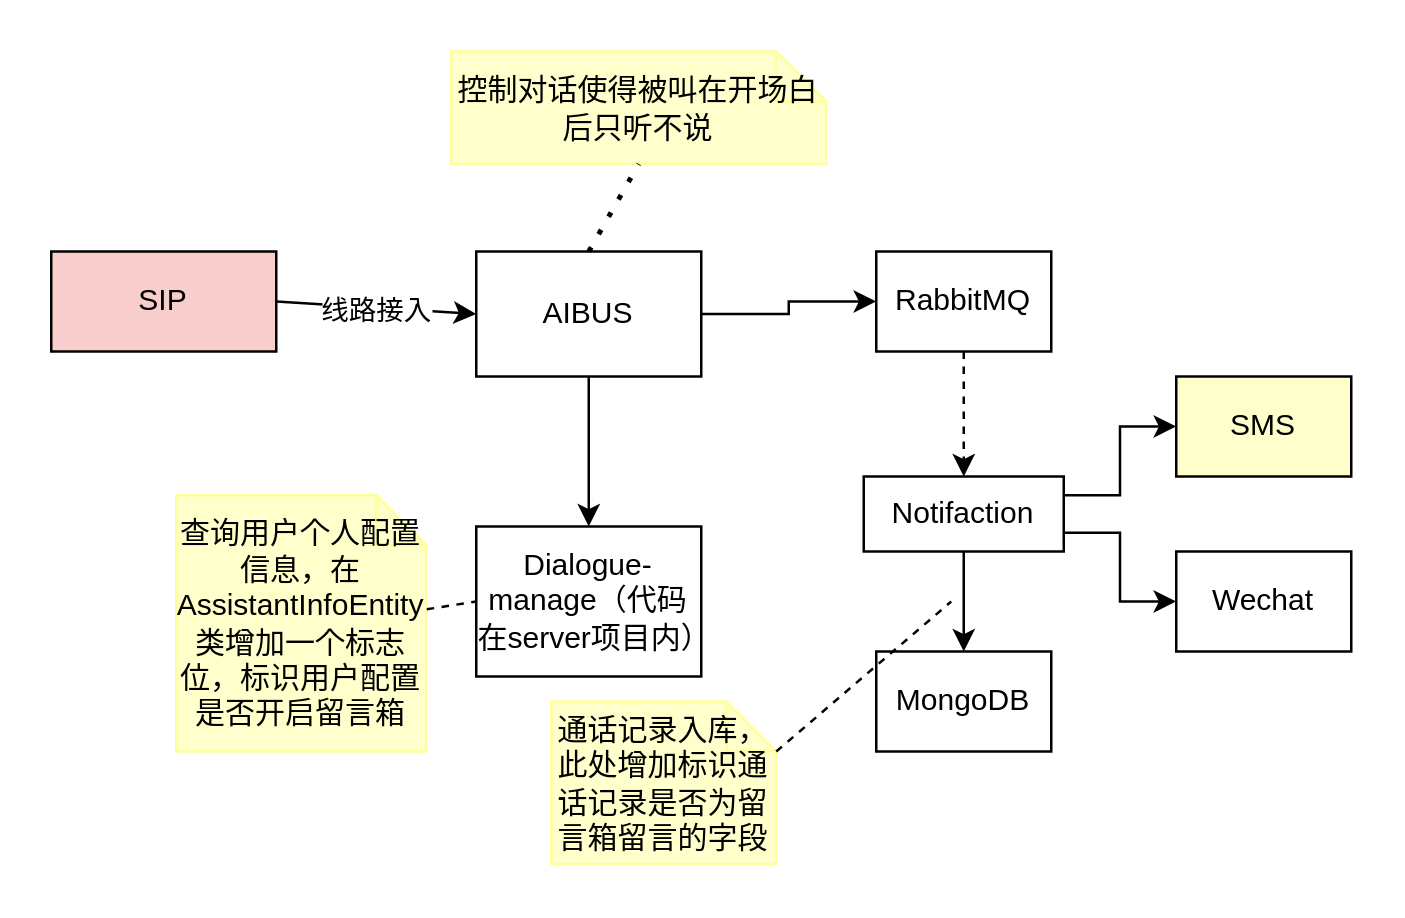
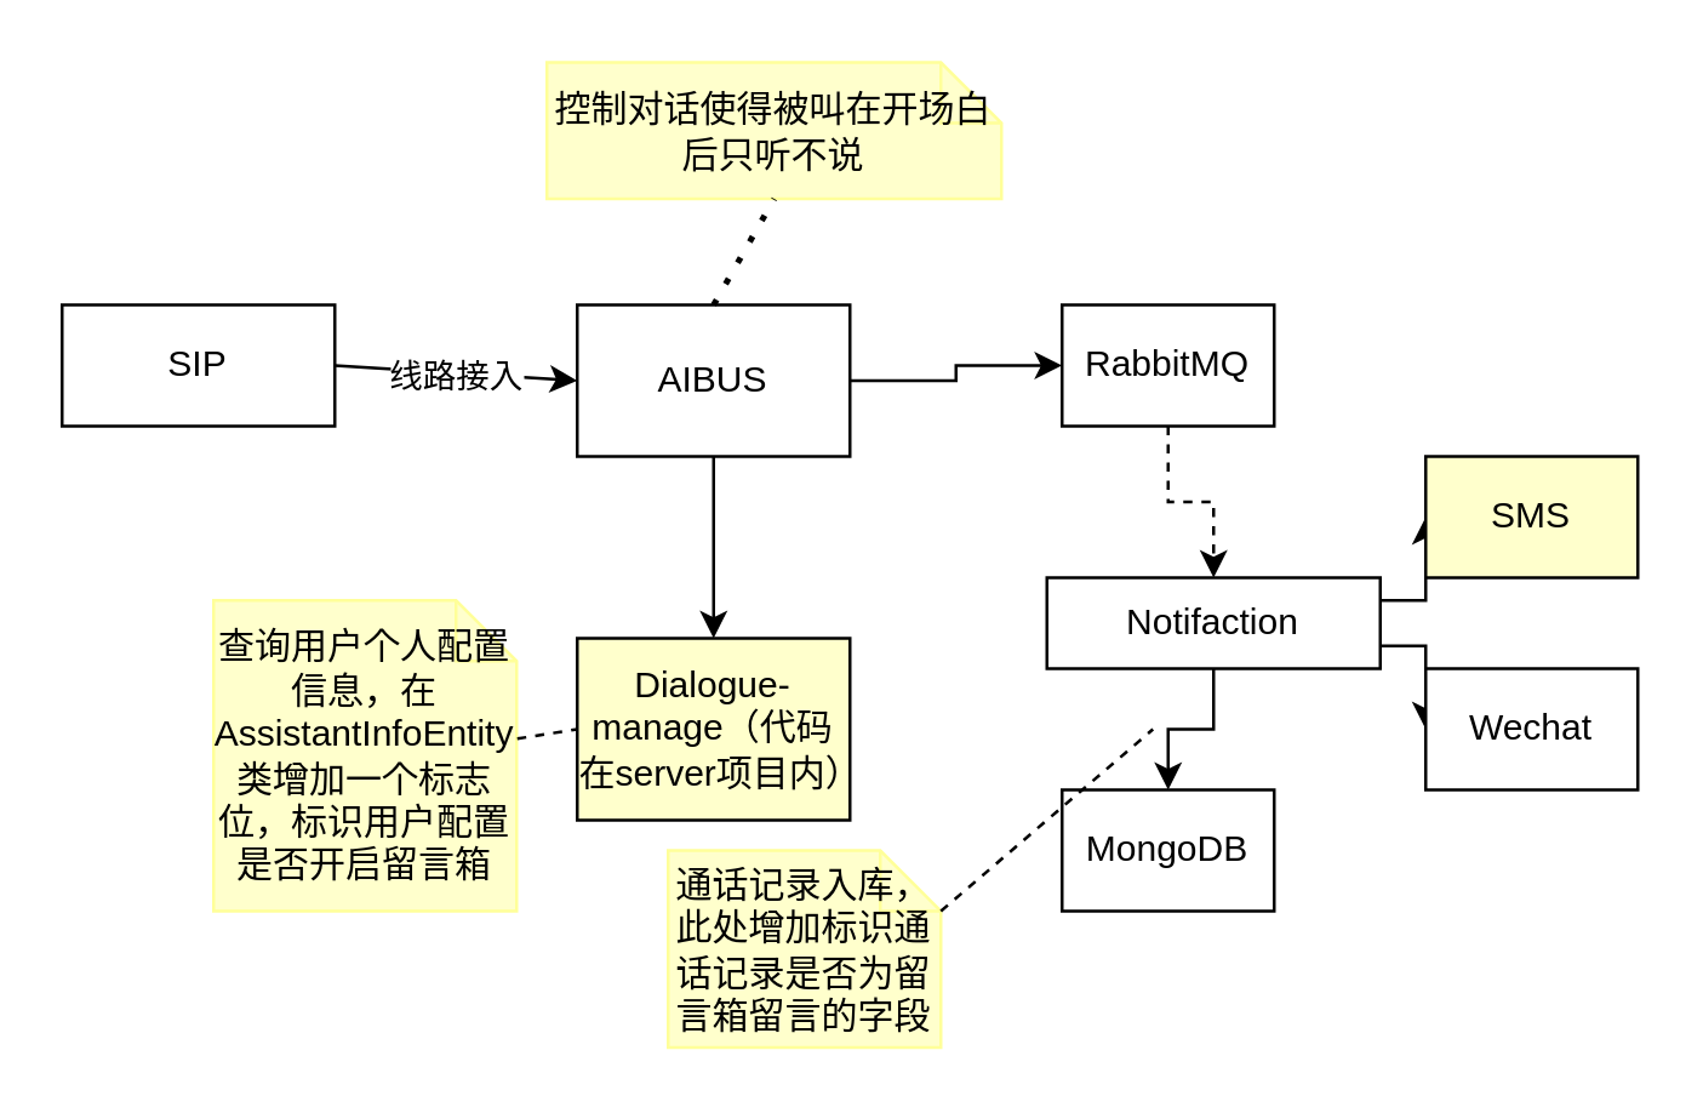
- <mxCell id="2" value="SIP" style="rounded=0;whiteSpace=wrap;html=1;fillColor=#f8cecc;" vertex="1" parent="1"><mxGeometry x="20" y="100" width="90" height="40" as="geometry" /></mxCell>
+ <mxCell id="2" value="SIP" style="rounded=0;whiteSpace=wrap;html=1;" vertex="1" parent="1"><mxGeometry x="20" y="100" width="90" height="40" as="geometry" /></mxCell>
- <mxCell id="12" value="Notifaction" style="rounded=0;whiteSpace=wrap;html=1;" vertex="1" parent="1"><mxGeometry x="345" y="190" width="80" height="30" as="geometry" /></mxCell>
+ <mxCell id="12" value="Notifaction" style="rounded=0;whiteSpace=wrap;html=1;" vertex="1" parent="1"><mxGeometry x="345" y="190" width="110" height="30" as="geometry" /></mxCell>
- <mxCell id="16" value="Dialogue-manage（代码在server项目内）" style="rounded=0;whiteSpace=wrap;html=1;" vertex="1" parent="1"><mxGeometry x="190" y="210" width="90" height="60" as="geometry" /></mxCell>
+ <mxCell id="16" value="Dialogue-manage（代码在server项目内）" style="rounded=0;whiteSpace=wrap;html=1;fillColor=#ffffcc;" vertex="1" parent="1"><mxGeometry x="190" y="210" width="90" height="60" as="geometry" /></mxCell>
